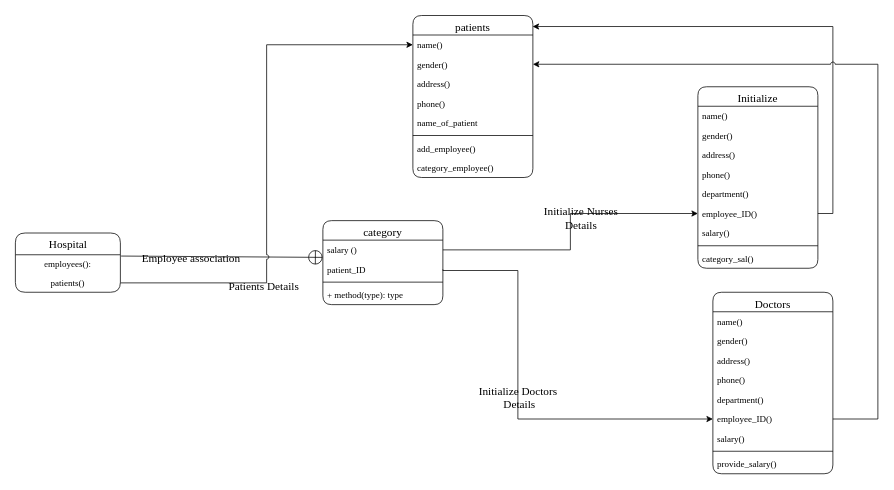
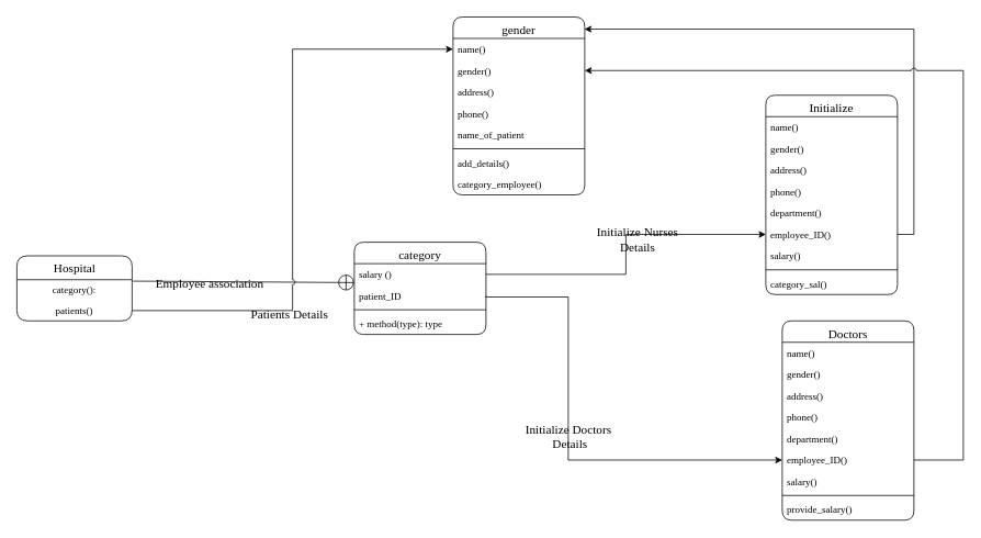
- <mxCell id="32" value="patients" style="swimlane;fontStyle=0;align=center;verticalAlign=top;childLayout=stackLayout;horizontal=1;startSize=26;horizontalStack=0;resizeParent=1;resizeParentMax=0;resizeLast=0;collapsible=1;marginBottom=0;rounded=1;shadow=0;fontSize=15;fontFamily=Times New Roman;labelBackgroundColor=none;" parent="1" vertex="1"><mxGeometry x="550" y="20" width="160" height="216" as="geometry" /></mxCell>
+ <mxCell id="32" value="gender" style="swimlane;fontStyle=0;align=center;verticalAlign=top;childLayout=stackLayout;horizontal=1;startSize=26;horizontalStack=0;resizeParent=1;resizeParentMax=0;resizeLast=0;collapsible=1;marginBottom=0;rounded=1;shadow=0;fontSize=15;fontFamily=Times New Roman;labelBackgroundColor=none;" parent="1" vertex="1"><mxGeometry x="550" y="20" width="160" height="216" as="geometry" /></mxCell>
- <mxCell id="39" value="add_employee()" style="text;strokeColor=none;fillColor=none;align=left;verticalAlign=top;spacingLeft=4;spacingRight=4;overflow=hidden;rotatable=0;points=[[0,0.5],[1,0.5]];portConstraint=eastwest;fontFamily=Times New Roman;labelBackgroundColor=none;fontStyle=0" parent="32" vertex="1"><mxGeometry y="164" width="160" height="26" as="geometry" /></mxCell>
+ <mxCell id="39" value="add_details()" style="text;strokeColor=none;fillColor=none;align=left;verticalAlign=top;spacingLeft=4;spacingRight=4;overflow=hidden;rotatable=0;points=[[0,0.5],[1,0.5]];portConstraint=eastwest;fontFamily=Times New Roman;labelBackgroundColor=none;fontStyle=0" parent="32" vertex="1"><mxGeometry y="164" width="160" height="26" as="geometry" /></mxCell>
- <mxCell id="3" value="employees():" style="text;html=1;strokeColor=none;fillColor=none;align=center;verticalAlign=middle;spacingLeft=4;spacingRight=4;overflow=hidden;rotatable=0;points=[[0,0.5],[1,0.5]];portConstraint=eastwest;shadow=0;rounded=1;fontFamily=Times New Roman;labelBackgroundColor=none;fontStyle=0" parent="2" vertex="1"><mxGeometry y="29" width="140" height="25" as="geometry" /></mxCell>
+ <mxCell id="3" value="category():" style="text;html=1;strokeColor=none;fillColor=none;align=center;verticalAlign=middle;spacingLeft=4;spacingRight=4;overflow=hidden;rotatable=0;points=[[0,0.5],[1,0.5]];portConstraint=eastwest;shadow=0;rounded=1;fontFamily=Times New Roman;labelBackgroundColor=none;fontStyle=0" parent="2" vertex="1"><mxGeometry y="29" width="140" height="25" as="geometry" /></mxCell>
